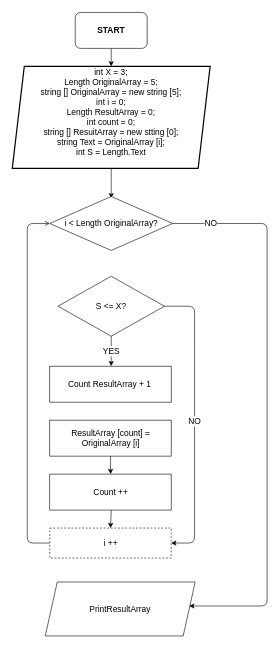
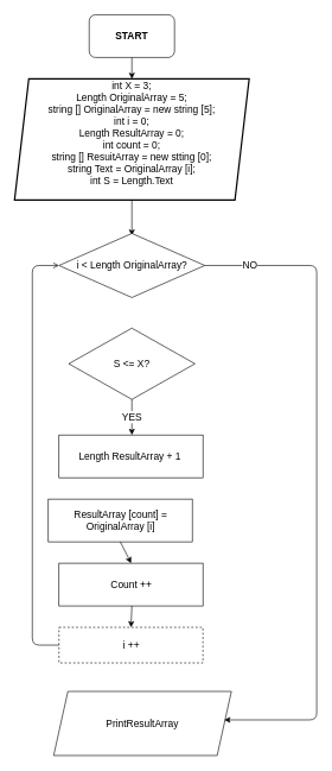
- <mxCell id="9" value="&lt;span style=&quot;font-size: 14px;&quot;&gt;Count ResultArray + 1&amp;nbsp;&lt;/span&gt;" style="rounded=0;whiteSpace=wrap;html=1;fontSize=14;" vertex="1" parent="1"><mxGeometry x="82.5" y="610" width="202.5" height="60" as="geometry" /></mxCell>
+ <mxCell id="9" value="&lt;span style=&quot;font-size: 14px;&quot;&gt;Length ResultArray + 1&amp;nbsp;&lt;/span&gt;" style="rounded=0;whiteSpace=wrap;html=1;fontSize=14;" vertex="1" parent="1"><mxGeometry x="82.5" y="610" width="202.5" height="60" as="geometry" /></mxCell>
- <mxCell id="15" value="NO" style="endArrow=classic;html=1;entryX=1;entryY=0.5;entryDx=0;entryDy=0;exitX=1;exitY=0.5;exitDx=0;exitDy=0;fontSize=14;" edge="1" parent="1" source="7" target="13"><mxGeometry width="50" height="50" relative="1" as="geometry"><mxPoint x="273.75" y="530" as="sourcePoint" /><mxPoint x="324" y="910" as="targetPoint" /><Array as="points"><mxPoint x="324" y="510" /><mxPoint x="324" y="590" /><mxPoint x="324" y="905" /></Array></mxGeometry></mxCell>
- <mxCell id="10" value="ResultArray [count] = OriginalArray [i]" style="rounded=0;whiteSpace=wrap;html=1;fontSize=14;" vertex="1" parent="1"><mxGeometry x="82.5" y="700" width="202.5" height="60" as="geometry" /></mxCell>
+ <mxCell id="10" value="ResultArray [count] = OriginalArray [i]" style="rounded=0;whiteSpace=wrap;html=1;fontSize=14;" vertex="1" parent="1"><mxGeometry x="67.5" y="700" width="202.5" height="60" as="geometry" /></mxCell>
